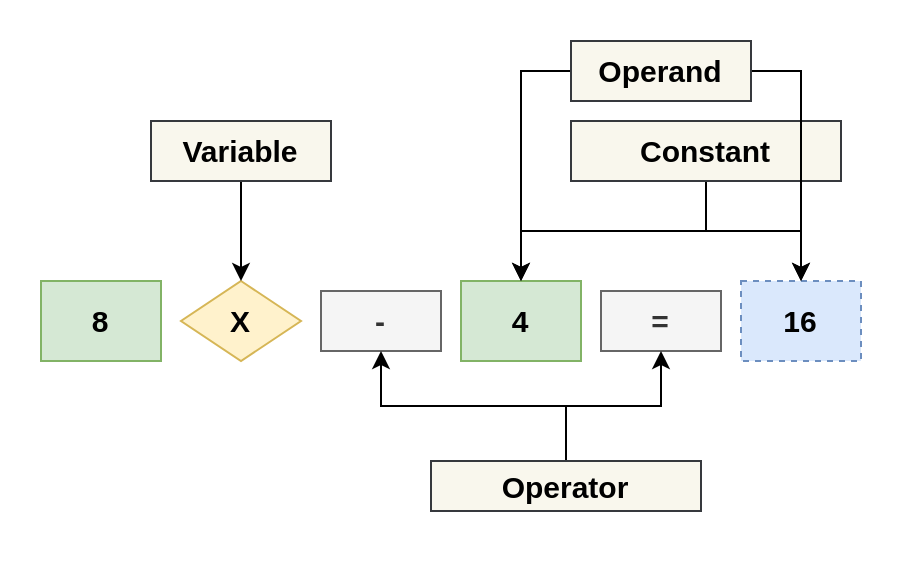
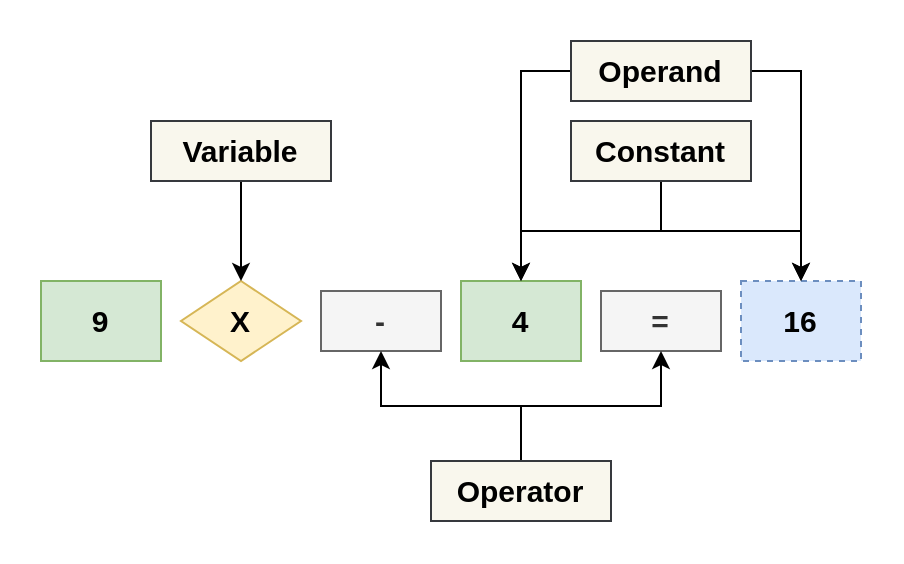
- <mxCell id="10" value="Constant" style="rounded=0;whiteSpace=wrap;html=1;fillColor=#f9f7ed;strokeColor=#36393d;fontSize=15;fontStyle=1" vertex="1" parent="1"><mxGeometry x="285" y="60" width="135" height="30" as="geometry" /></mxCell>
+ <mxCell id="10" value="Constant" style="rounded=0;whiteSpace=wrap;html=1;fillColor=#f9f7ed;strokeColor=#36393d;fontSize=15;fontStyle=1" vertex="1" parent="1"><mxGeometry x="285" y="60" width="90" height="30" as="geometry" /></mxCell>
- <mxCell id="2" value="8" style="rounded=0;whiteSpace=wrap;html=1;fillColor=#d5e8d4;strokeColor=#82b366;fontSize=15;fontStyle=1" vertex="1" parent="1"><mxGeometry x="20" y="140" width="60" height="40" as="geometry" /></mxCell>
+ <mxCell id="2" value="9" style="rounded=0;whiteSpace=wrap;html=1;fillColor=#d5e8d4;strokeColor=#82b366;fontSize=15;fontStyle=1" vertex="1" parent="1"><mxGeometry x="20" y="140" width="60" height="40" as="geometry" /></mxCell>
- <mxCell id="16" value="Operator" style="rounded=0;whiteSpace=wrap;html=1;fillColor=#f9f7ed;strokeColor=#36393d;fontSize=15;fontStyle=1" vertex="1" parent="1"><mxGeometry x="215" y="230" width="135" height="25" as="geometry" /></mxCell>
+ <mxCell id="16" value="Operator" style="rounded=0;whiteSpace=wrap;html=1;fillColor=#f9f7ed;strokeColor=#36393d;fontSize=15;fontStyle=1" vertex="1" parent="1"><mxGeometry x="215" y="230" width="90" height="30" as="geometry" /></mxCell>
